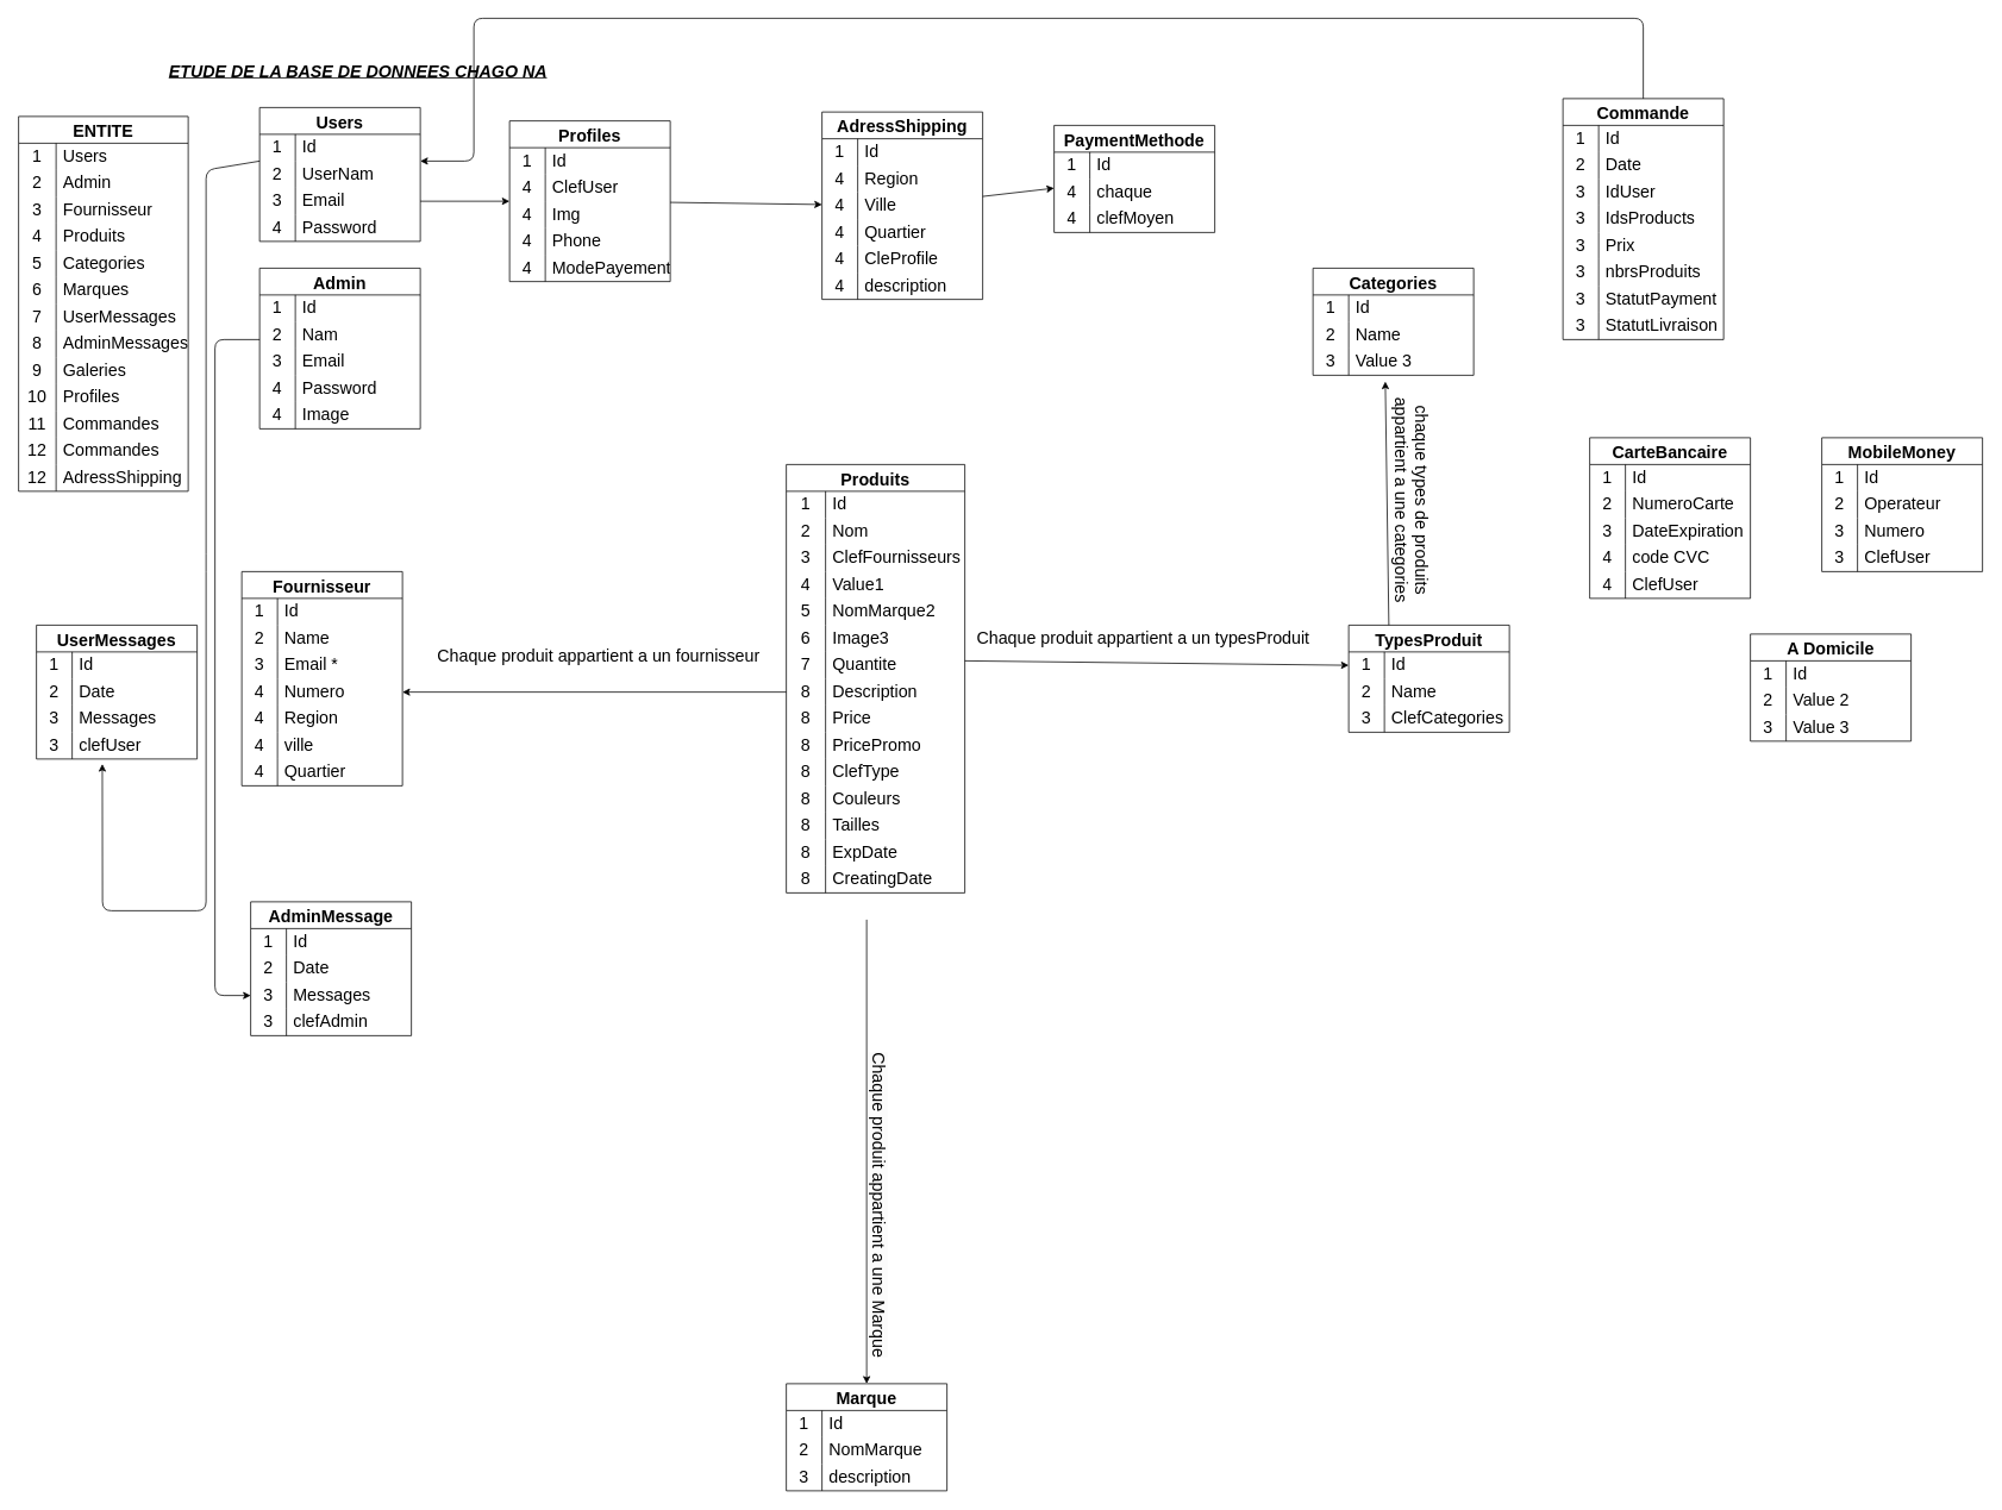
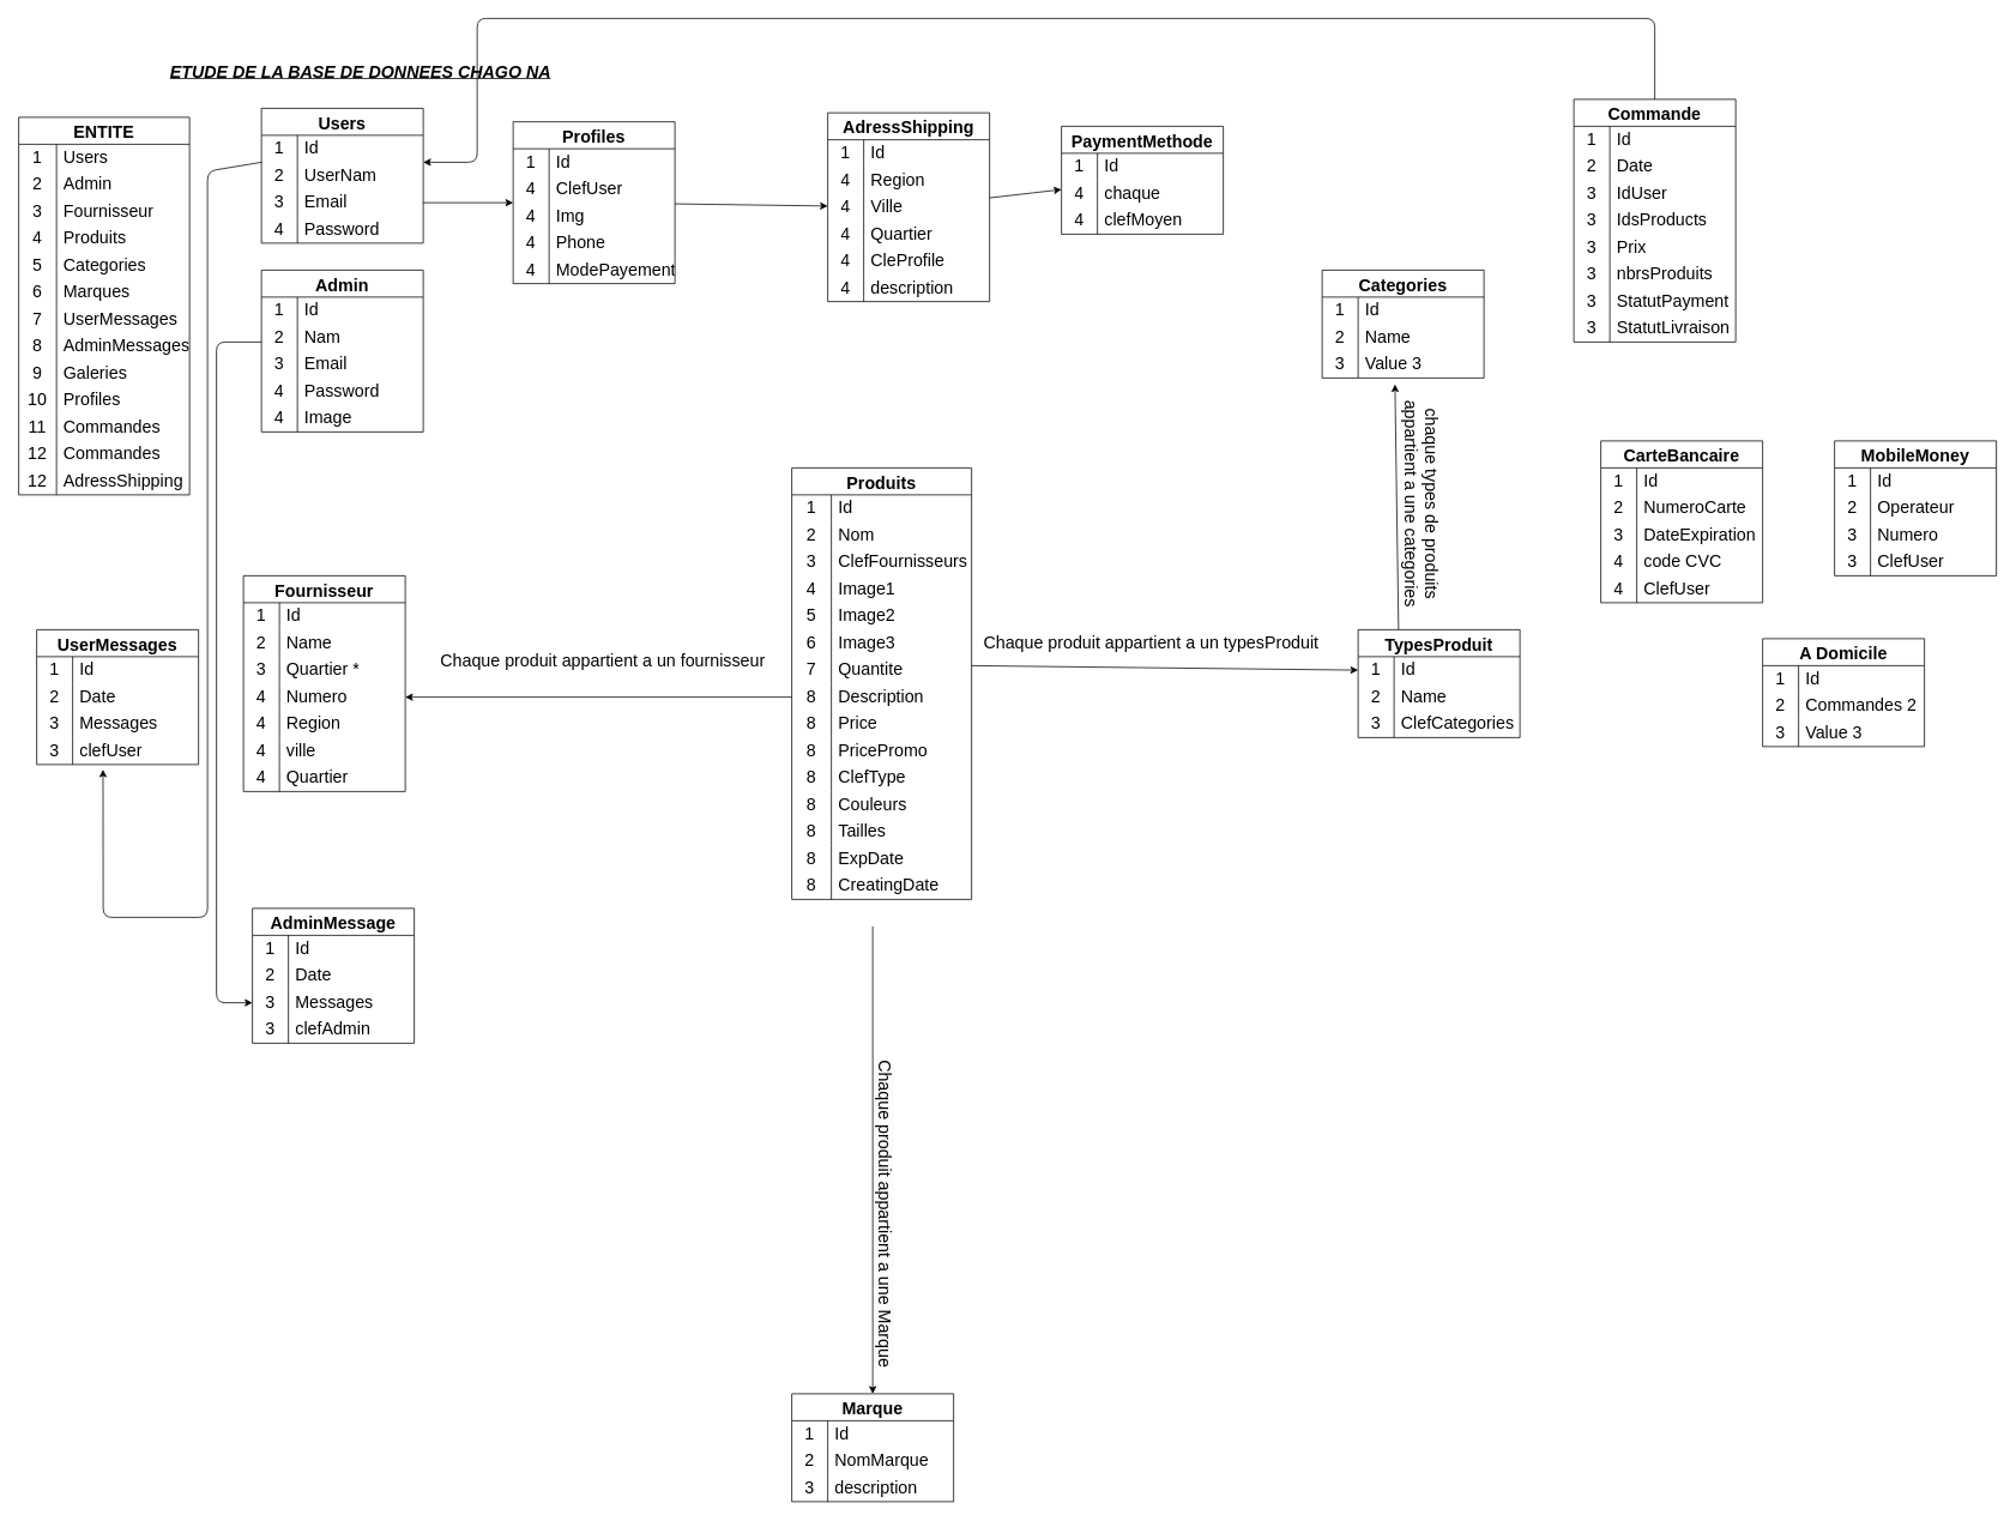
- <mxCell id="107" value="Value1" style="shape=partialRectangle;html=1;whiteSpace=wrap;connectable=0;fillColor=none;top=0;left=0;bottom=0;right=0;align=left;spacingLeft=6;overflow=hidden;glass=0;fontSize=19;" parent="105" vertex="1"><mxGeometry x="44" width="156" height="30" as="geometry"><mxRectangle width="156" height="30" as="alternateBounds" /></mxGeometry></mxCell>
+ <mxCell id="107" value="Image1" style="shape=partialRectangle;html=1;whiteSpace=wrap;connectable=0;fillColor=none;top=0;left=0;bottom=0;right=0;align=left;spacingLeft=6;overflow=hidden;glass=0;fontSize=19;" parent="105" vertex="1"><mxGeometry x="44" width="156" height="30" as="geometry"><mxRectangle width="156" height="30" as="alternateBounds" /></mxGeometry></mxCell>
- <mxCell id="110" value="NomMarque2" style="shape=partialRectangle;html=1;whiteSpace=wrap;connectable=0;fillColor=none;top=0;left=0;bottom=0;right=0;align=left;spacingLeft=6;overflow=hidden;glass=0;fontSize=19;" parent="108" vertex="1"><mxGeometry x="44" width="156" height="30" as="geometry"><mxRectangle width="156" height="30" as="alternateBounds" /></mxGeometry></mxCell>
+ <mxCell id="110" value="Image2" style="shape=partialRectangle;html=1;whiteSpace=wrap;connectable=0;fillColor=none;top=0;left=0;bottom=0;right=0;align=left;spacingLeft=6;overflow=hidden;glass=0;fontSize=19;" parent="108" vertex="1"><mxGeometry x="44" width="156" height="30" as="geometry"><mxRectangle width="156" height="30" as="alternateBounds" /></mxGeometry></mxCell>
- <mxCell id="82" value="Email *" style="shape=partialRectangle;html=1;whiteSpace=wrap;connectable=0;fillColor=none;top=0;left=0;bottom=0;right=0;align=left;spacingLeft=6;overflow=hidden;glass=0;fontSize=19;" parent="80" vertex="1"><mxGeometry x="40" width="140" height="30" as="geometry"><mxRectangle width="140" height="30" as="alternateBounds" /></mxGeometry></mxCell>
+ <mxCell id="82" value="Quartier *" style="shape=partialRectangle;html=1;whiteSpace=wrap;connectable=0;fillColor=none;top=0;left=0;bottom=0;right=0;align=left;spacingLeft=6;overflow=hidden;glass=0;fontSize=19;" parent="80" vertex="1"><mxGeometry x="40" width="140" height="30" as="geometry"><mxRectangle width="140" height="30" as="alternateBounds" /></mxGeometry></mxCell>
- <mxCell id="315" value="Value 2" style="shape=partialRectangle;html=1;whiteSpace=wrap;connectable=0;fillColor=none;top=0;left=0;bottom=0;right=0;align=left;spacingLeft=6;overflow=hidden;glass=0;fontSize=19;" parent="313" vertex="1"><mxGeometry x="40" width="140" height="30" as="geometry"><mxRectangle width="140" height="30" as="alternateBounds" /></mxGeometry></mxCell>
+ <mxCell id="315" value="Commandes 2" style="shape=partialRectangle;html=1;whiteSpace=wrap;connectable=0;fillColor=none;top=0;left=0;bottom=0;right=0;align=left;spacingLeft=6;overflow=hidden;glass=0;fontSize=19;" parent="313" vertex="1"><mxGeometry x="40" width="140" height="30" as="geometry"><mxRectangle width="140" height="30" as="alternateBounds" /></mxGeometry></mxCell>
